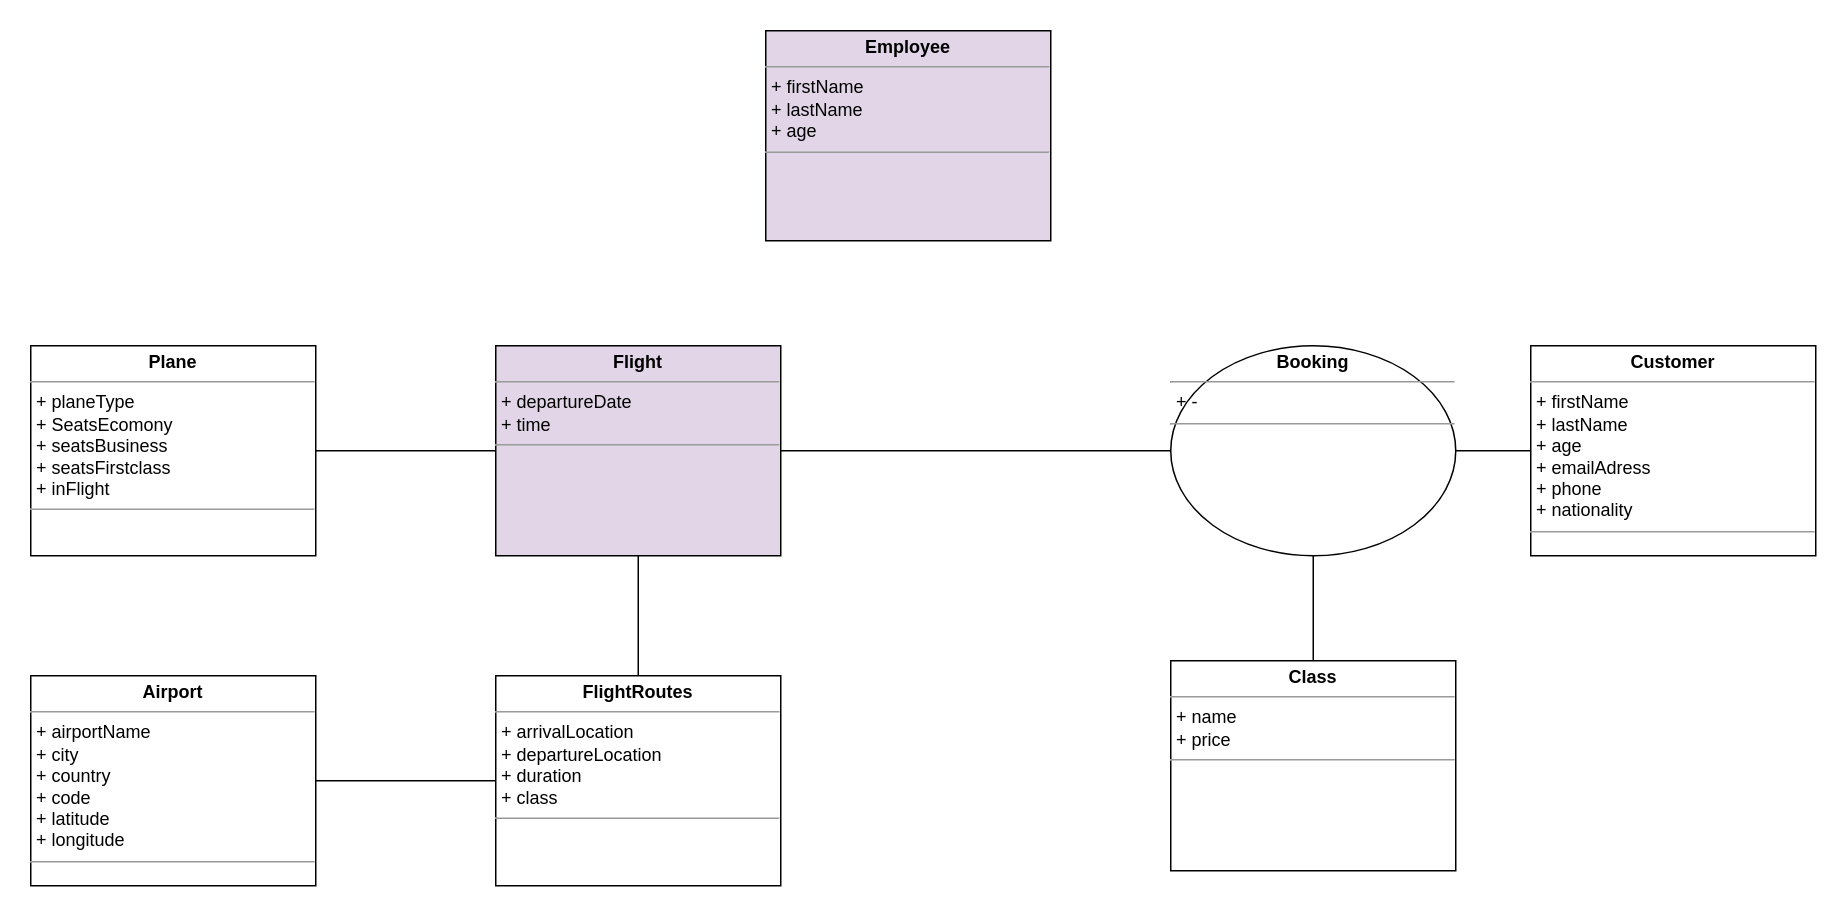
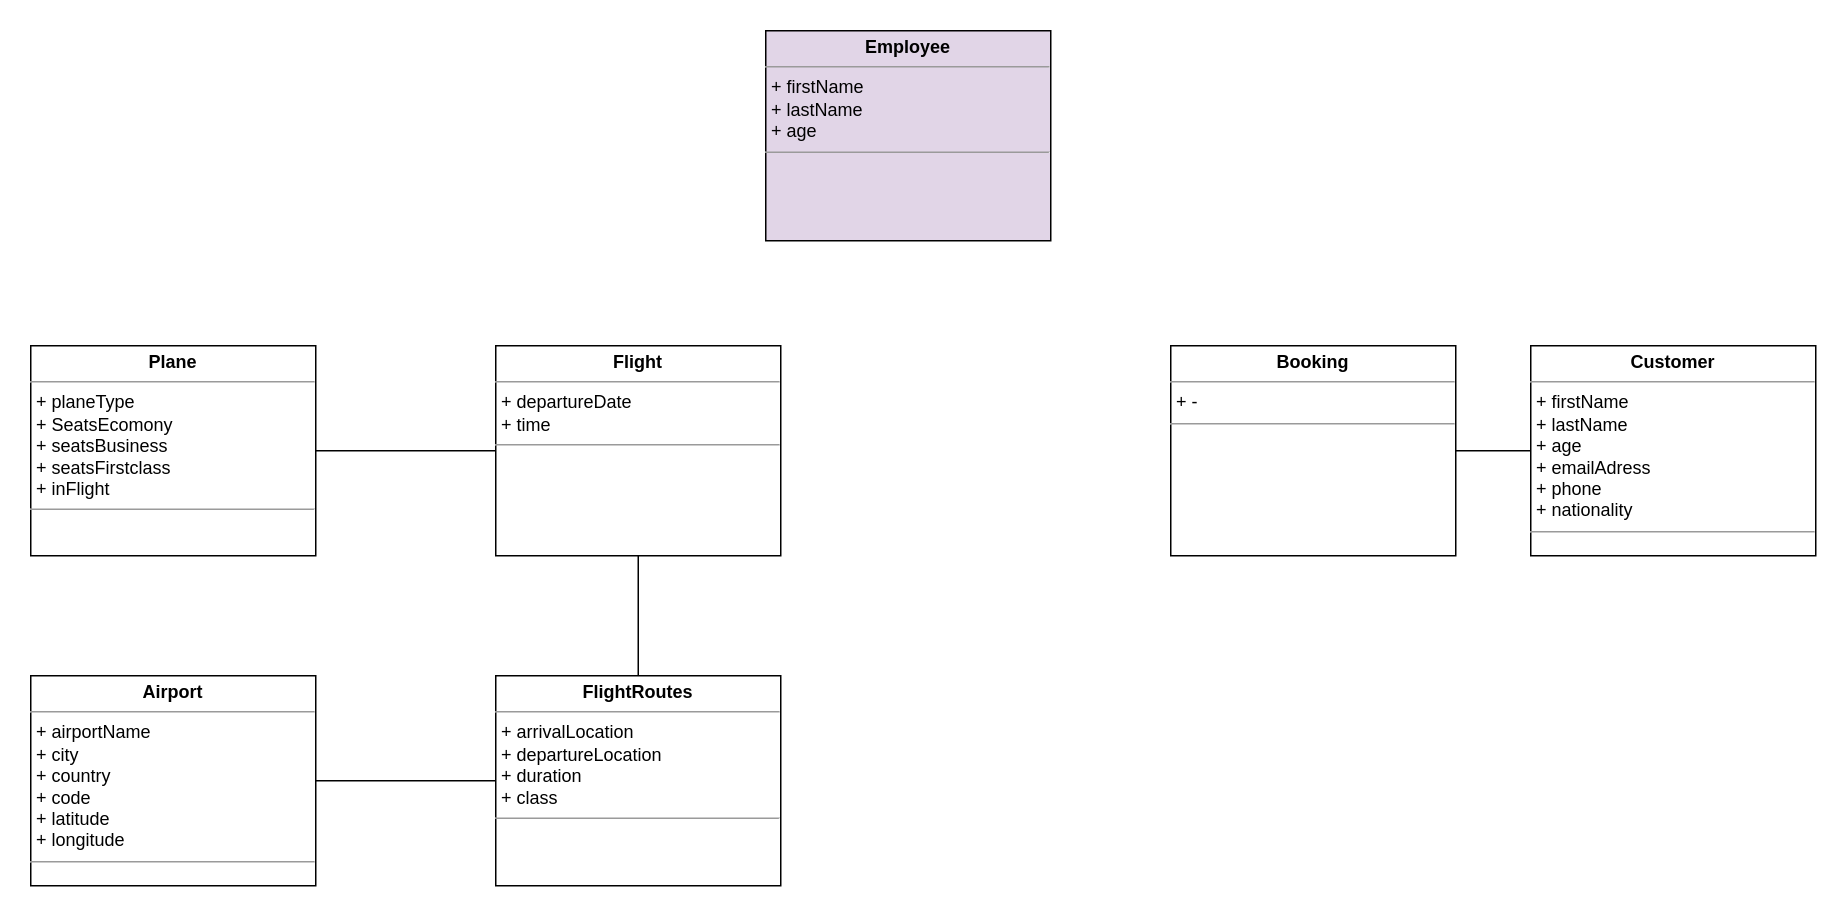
- <mxCell id="2" value="&lt;p style=&quot;margin: 0px ; margin-top: 4px ; text-align: center&quot;&gt;&lt;b&gt;Flight&lt;/b&gt;&lt;/p&gt;&lt;hr size=&quot;1&quot;&gt;&lt;p style=&quot;margin: 0px ; margin-left: 4px&quot;&gt;&lt;span&gt;+ departureDate&lt;/span&gt;&lt;br&gt;&lt;/p&gt;&lt;p style=&quot;margin: 0px ; margin-left: 4px&quot;&gt;+ time&lt;/p&gt;&lt;hr size=&quot;1&quot;&gt;&lt;p style=&quot;margin: 0px ; margin-left: 4px&quot;&gt;&lt;br&gt;&lt;/p&gt;" style="verticalAlign=top;align=left;overflow=fill;fontSize=12;fontFamily=Helvetica;html=1;shadow=0;comic=0;labelBackgroundColor=none;strokeWidth=1;fillColor=#e1d5e7;" parent="1" vertex="1"><mxGeometry x="330" y="230" width="190" height="140" as="geometry" /></mxCell>
+ <mxCell id="2" value="&lt;p style=&quot;margin: 0px ; margin-top: 4px ; text-align: center&quot;&gt;&lt;b&gt;Flight&lt;/b&gt;&lt;/p&gt;&lt;hr size=&quot;1&quot;&gt;&lt;p style=&quot;margin: 0px ; margin-left: 4px&quot;&gt;&lt;span&gt;+ departureDate&lt;/span&gt;&lt;br&gt;&lt;/p&gt;&lt;p style=&quot;margin: 0px ; margin-left: 4px&quot;&gt;+ time&lt;/p&gt;&lt;hr size=&quot;1&quot;&gt;&lt;p style=&quot;margin: 0px ; margin-left: 4px&quot;&gt;&lt;br&gt;&lt;/p&gt;" style="verticalAlign=top;align=left;overflow=fill;fontSize=12;fontFamily=Helvetica;html=1;shadow=0;comic=0;labelBackgroundColor=none;strokeWidth=1;" parent="1" vertex="1"><mxGeometry x="330" y="230" width="190" height="140" as="geometry" /></mxCell>
- <mxCell id="11" value="" style="endArrow=none;html=1;entryX=0;entryY=0.5;entryDx=0;entryDy=0;exitX=1;exitY=0.5;exitDx=0;exitDy=0;" parent="1" source="2" target="7" edge="1"><mxGeometry width="50" height="50" relative="1" as="geometry"><mxPoint x="530" y="260" as="sourcePoint" /><mxPoint x="580" y="210" as="targetPoint" /></mxGeometry></mxCell>
- <mxCell id="7" value="&lt;p style=&quot;margin: 0px ; margin-top: 4px ; text-align: center&quot;&gt;&lt;b&gt;Booking&lt;/b&gt;&lt;/p&gt;&lt;hr size=&quot;1&quot;&gt;&lt;p style=&quot;margin: 0px ; margin-left: 4px&quot;&gt;+ -&lt;/p&gt;&lt;hr size=&quot;1&quot;&gt;&lt;p style=&quot;margin: 0px ; margin-left: 4px&quot;&gt;&lt;br&gt;&lt;/p&gt;" style="ellipse;verticalAlign=top;align=left;overflow=fill;fontSize=12;fontFamily=Helvetica;html=1;shadow=0;comic=0;labelBackgroundColor=none;strokeWidth=1;" parent="1" vertex="1"><mxGeometry x="780" y="230" width="190" height="140" as="geometry" /></mxCell>
+ <mxCell id="7" value="&lt;p style=&quot;margin: 0px ; margin-top: 4px ; text-align: center&quot;&gt;&lt;b&gt;Booking&lt;/b&gt;&lt;/p&gt;&lt;hr size=&quot;1&quot;&gt;&lt;p style=&quot;margin: 0px ; margin-left: 4px&quot;&gt;+ -&lt;/p&gt;&lt;hr size=&quot;1&quot;&gt;&lt;p style=&quot;margin: 0px ; margin-left: 4px&quot;&gt;&lt;br&gt;&lt;/p&gt;" style="verticalAlign=top;align=left;overflow=fill;fontSize=12;fontFamily=Helvetica;html=1;shadow=0;comic=0;labelBackgroundColor=none;strokeWidth=1;" parent="1" vertex="1"><mxGeometry x="780" y="230" width="190" height="140" as="geometry" /></mxCell>
- <mxCell id="9" value="" style="endArrow=none;html=1;entryX=0.5;entryY=1;entryDx=0;entryDy=0;exitX=0.5;exitY=0;exitDx=0;exitDy=0;" parent="1" source="6" target="7" edge="1"><mxGeometry width="50" height="50" relative="1" as="geometry"><mxPoint x="730" y="290" as="sourcePoint" /><mxPoint x="780" y="240" as="targetPoint" /></mxGeometry></mxCell>
- <mxCell id="6" value="&lt;p style=&quot;margin: 0px ; margin-top: 4px ; text-align: center&quot;&gt;&lt;b&gt;Class&lt;/b&gt;&lt;/p&gt;&lt;hr size=&quot;1&quot;&gt;&lt;p style=&quot;margin: 0px ; margin-left: 4px&quot;&gt;+ name&lt;br&gt;&lt;/p&gt;&lt;p style=&quot;margin: 0px ; margin-left: 4px&quot;&gt;+ price&lt;br&gt;&lt;/p&gt;&lt;hr size=&quot;1&quot;&gt;&lt;p style=&quot;margin: 0px ; margin-left: 4px&quot;&gt;&lt;br&gt;&lt;/p&gt;" style="verticalAlign=top;align=left;overflow=fill;fontSize=12;fontFamily=Helvetica;html=1;shadow=0;comic=0;labelBackgroundColor=none;strokeWidth=1;" parent="1" vertex="1"><mxGeometry x="780" y="440" width="190" height="140" as="geometry" /></mxCell>
